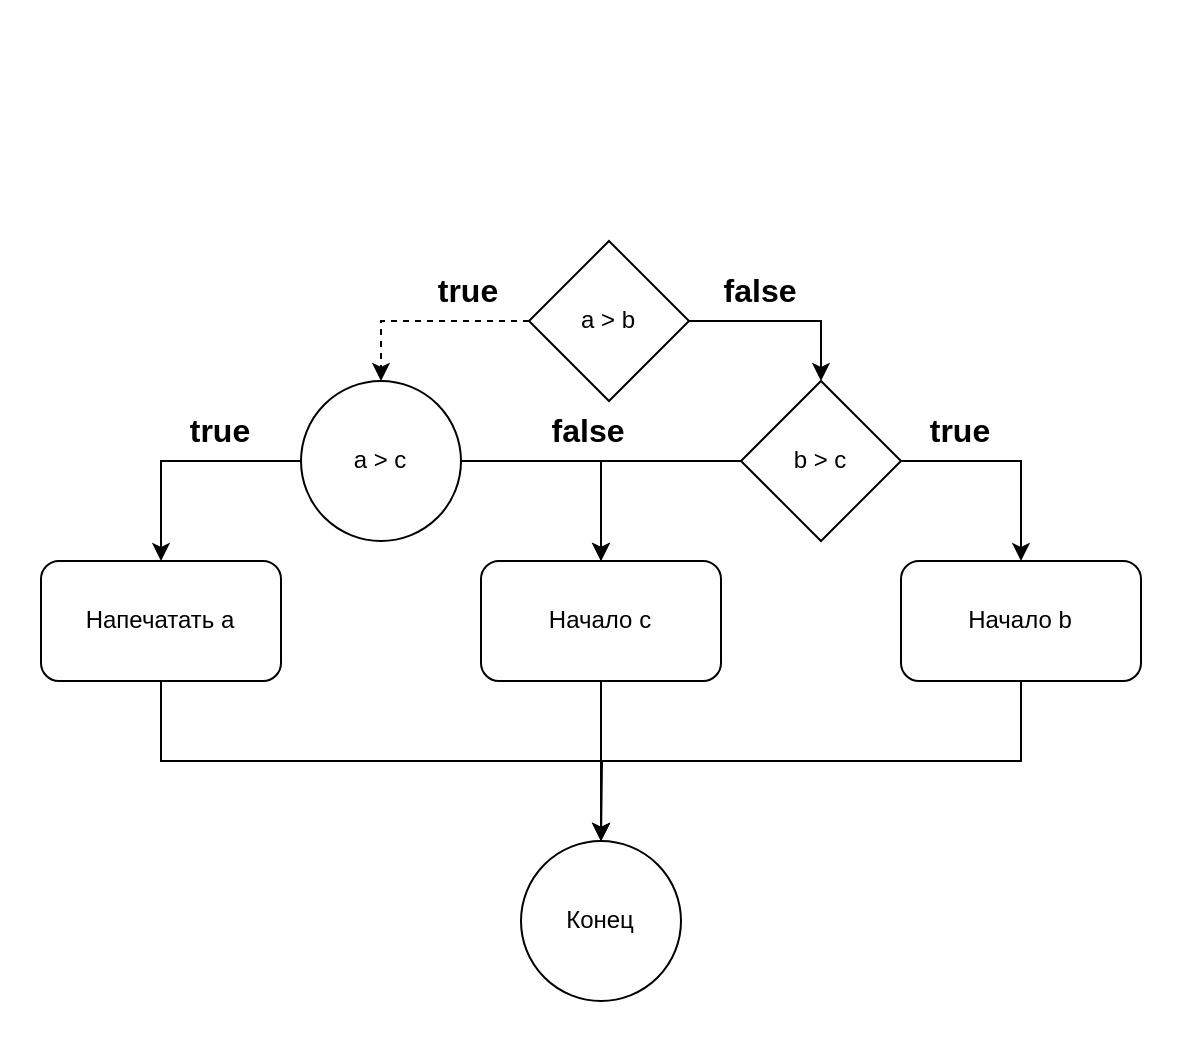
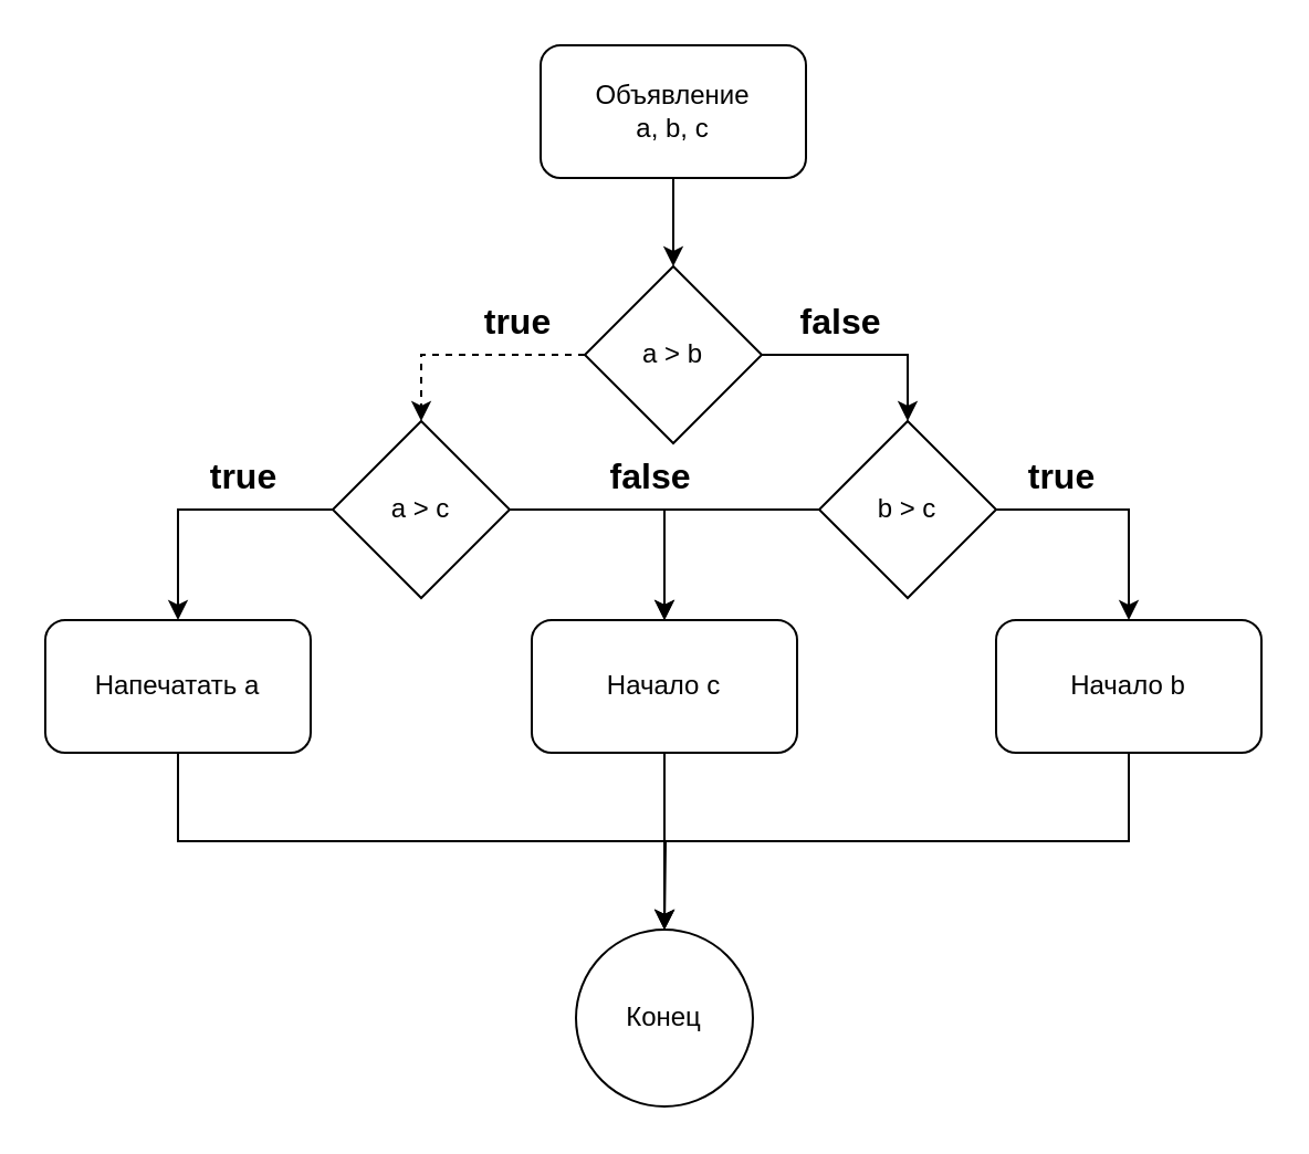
+ <mxCell id="3" value="Объявление&lt;br&gt;а, b, c" style="rounded=1;whiteSpace=wrap;html=1;" parent="1" vertex="1"><mxGeometry x="244" y="20" width="120" height="60" as="geometry" /></mxCell>
+ <mxCell id="2" value="" style="edgeStyle=orthogonalEdgeStyle;rounded=0;orthogonalLoop=1;jettySize=auto;html=1;" parent="1" source="3" target="6" edge="1"><mxGeometry relative="1" as="geometry" /></mxCell>
- <mxCell id="9" value="a &amp;gt; c" style="ellipse;whiteSpace=wrap;html=1;" parent="1" vertex="1"><mxGeometry x="150" y="190" width="80" height="80" as="geometry" /></mxCell>
+ <mxCell id="9" value="a &amp;gt; c" style="rhombus;whiteSpace=wrap;html=1;" parent="1" vertex="1"><mxGeometry x="150" y="190" width="80" height="80" as="geometry" /></mxCell>
